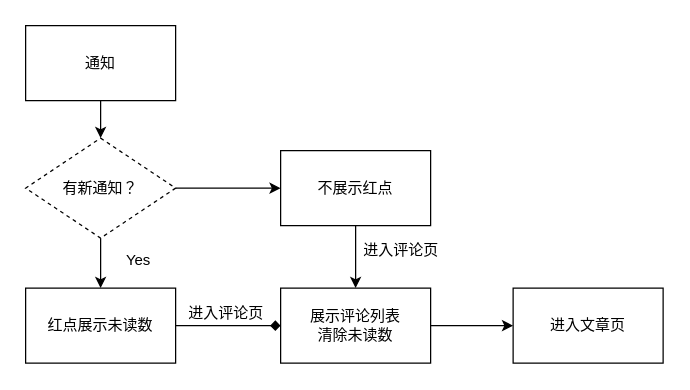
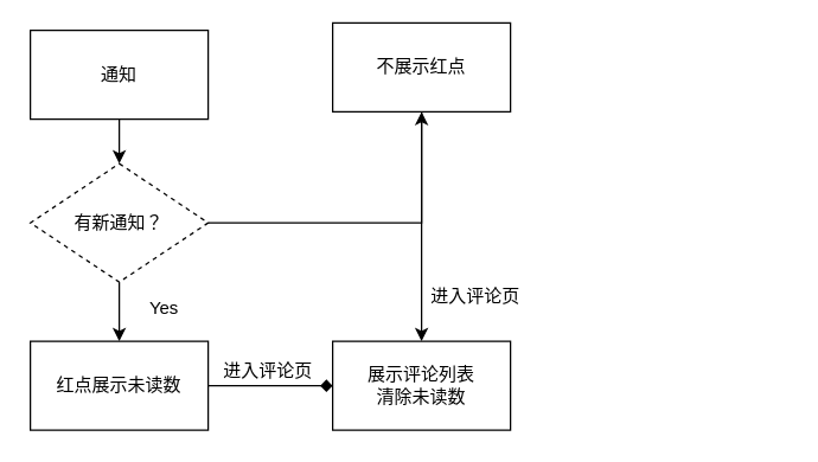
- <mxCell id="8" value="不展示红点" style="rounded=0;whiteSpace=wrap;html=1;" vertex="1" parent="1"><mxGeometry x="224" y="120" width="120" height="60" as="geometry" /></mxCell>
+ <mxCell id="8" value="不展示红点" style="rounded=0;whiteSpace=wrap;html=1;" vertex="1" parent="1"><mxGeometry x="224" y="15" width="120" height="60" as="geometry" /></mxCell>
- <mxCell id="9" value="" style="edgeStyle=orthogonalEdgeStyle;rounded=0;orthogonalLoop=1;jettySize=auto;html=1;" edge="1" parent="1" source="10" target="11"><mxGeometry relative="1" as="geometry" /></mxCell>
- <mxCell id="11" value="进入文章页" style="rounded=0;whiteSpace=wrap;html=1;" vertex="1" parent="1"><mxGeometry x="410" y="230" width="120" height="60" as="geometry" /></mxCell>
